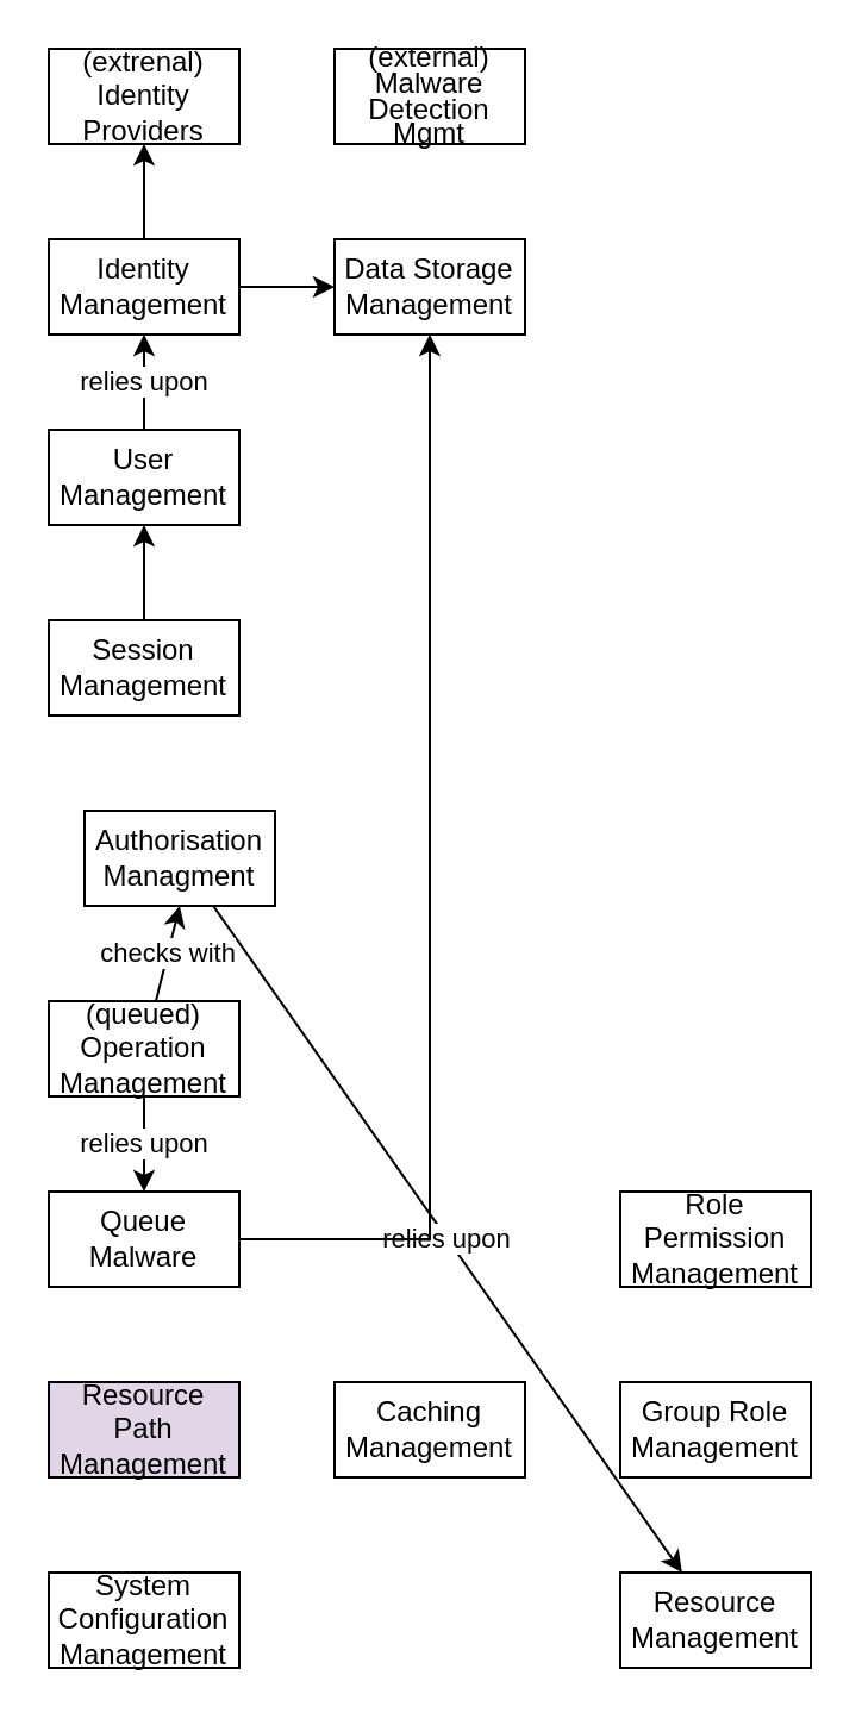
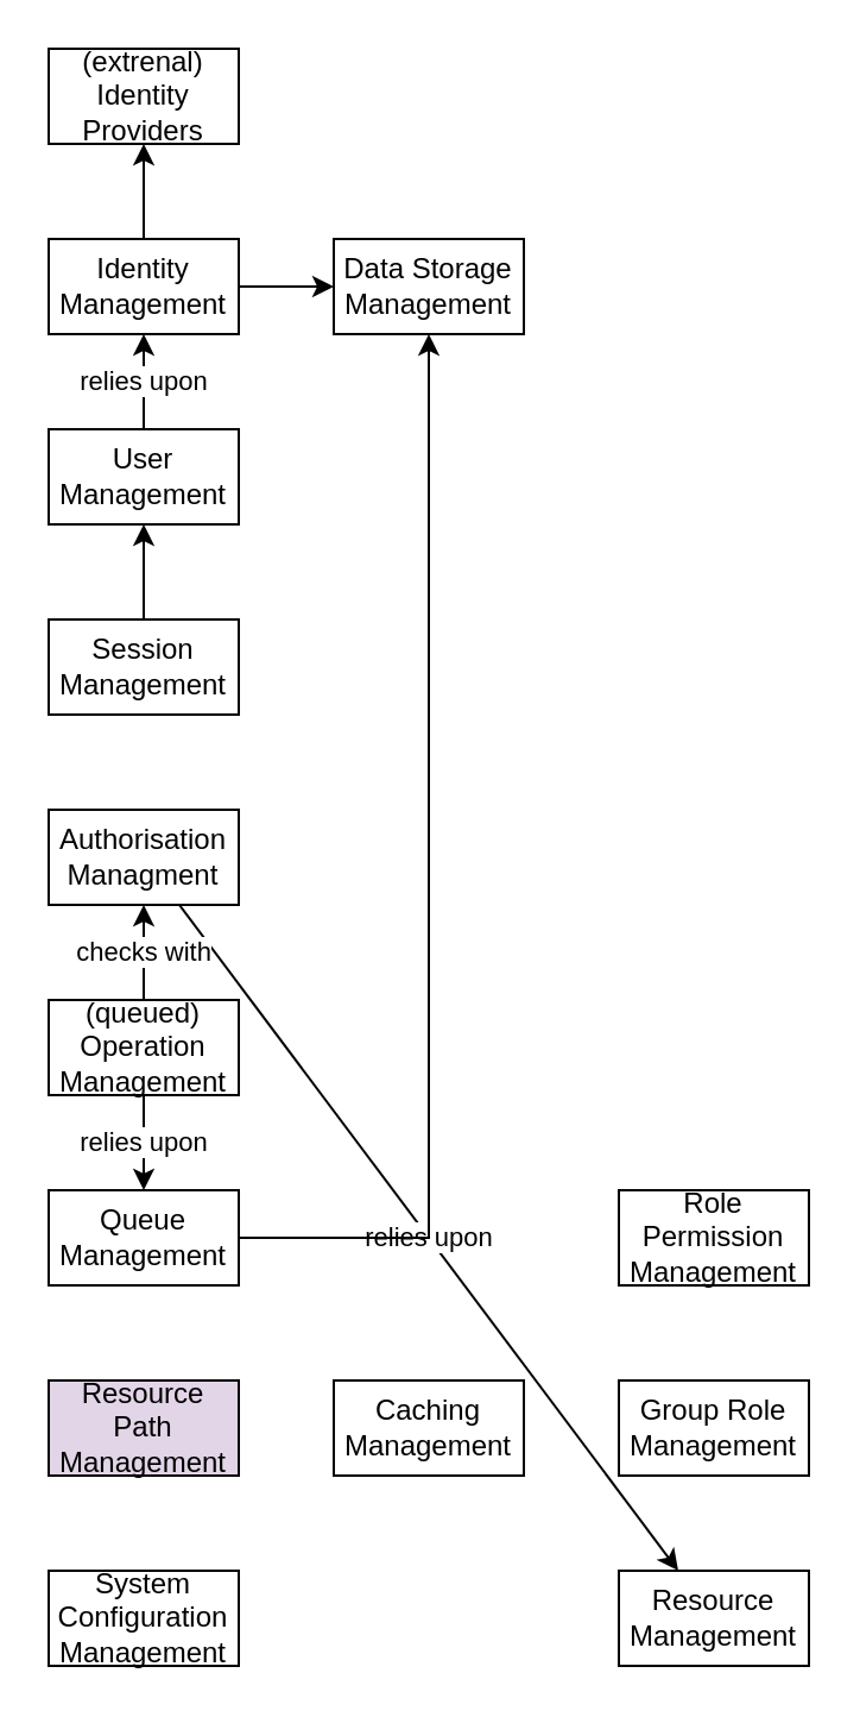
- <mxCell id="16" value="&lt;p style=&quot;line-height: 0.9&quot;&gt;(external) Malware Detection Mgmt&lt;/p&gt;" style="rounded=0;whiteSpace=wrap;html=1;hachureGap=4;" parent="1" vertex="1"><mxGeometry x="140" y="20" width="80" height="40" as="geometry" /></mxCell>
- <mxCell id="8" value="Authorisation&lt;br&gt;Managment" style="rounded=0;whiteSpace=wrap;html=1;hachureGap=4;" parent="1" vertex="1"><mxGeometry x="35" y="340" width="80" height="40" as="geometry" /></mxCell>
+ <mxCell id="8" value="Authorisation&lt;br&gt;Managment" style="rounded=0;whiteSpace=wrap;html=1;hachureGap=4;" parent="1" vertex="1"><mxGeometry x="20" y="340" width="80" height="40" as="geometry" /></mxCell>
- <mxCell id="15" value="Queue Malware" style="rounded=0;whiteSpace=wrap;html=1;hachureGap=4;" parent="1" vertex="1"><mxGeometry x="20" y="500" width="80" height="40" as="geometry" /></mxCell>
+ <mxCell id="15" value="Queue Management" style="rounded=0;whiteSpace=wrap;html=1;hachureGap=4;" parent="1" vertex="1"><mxGeometry x="20" y="500" width="80" height="40" as="geometry" /></mxCell>
